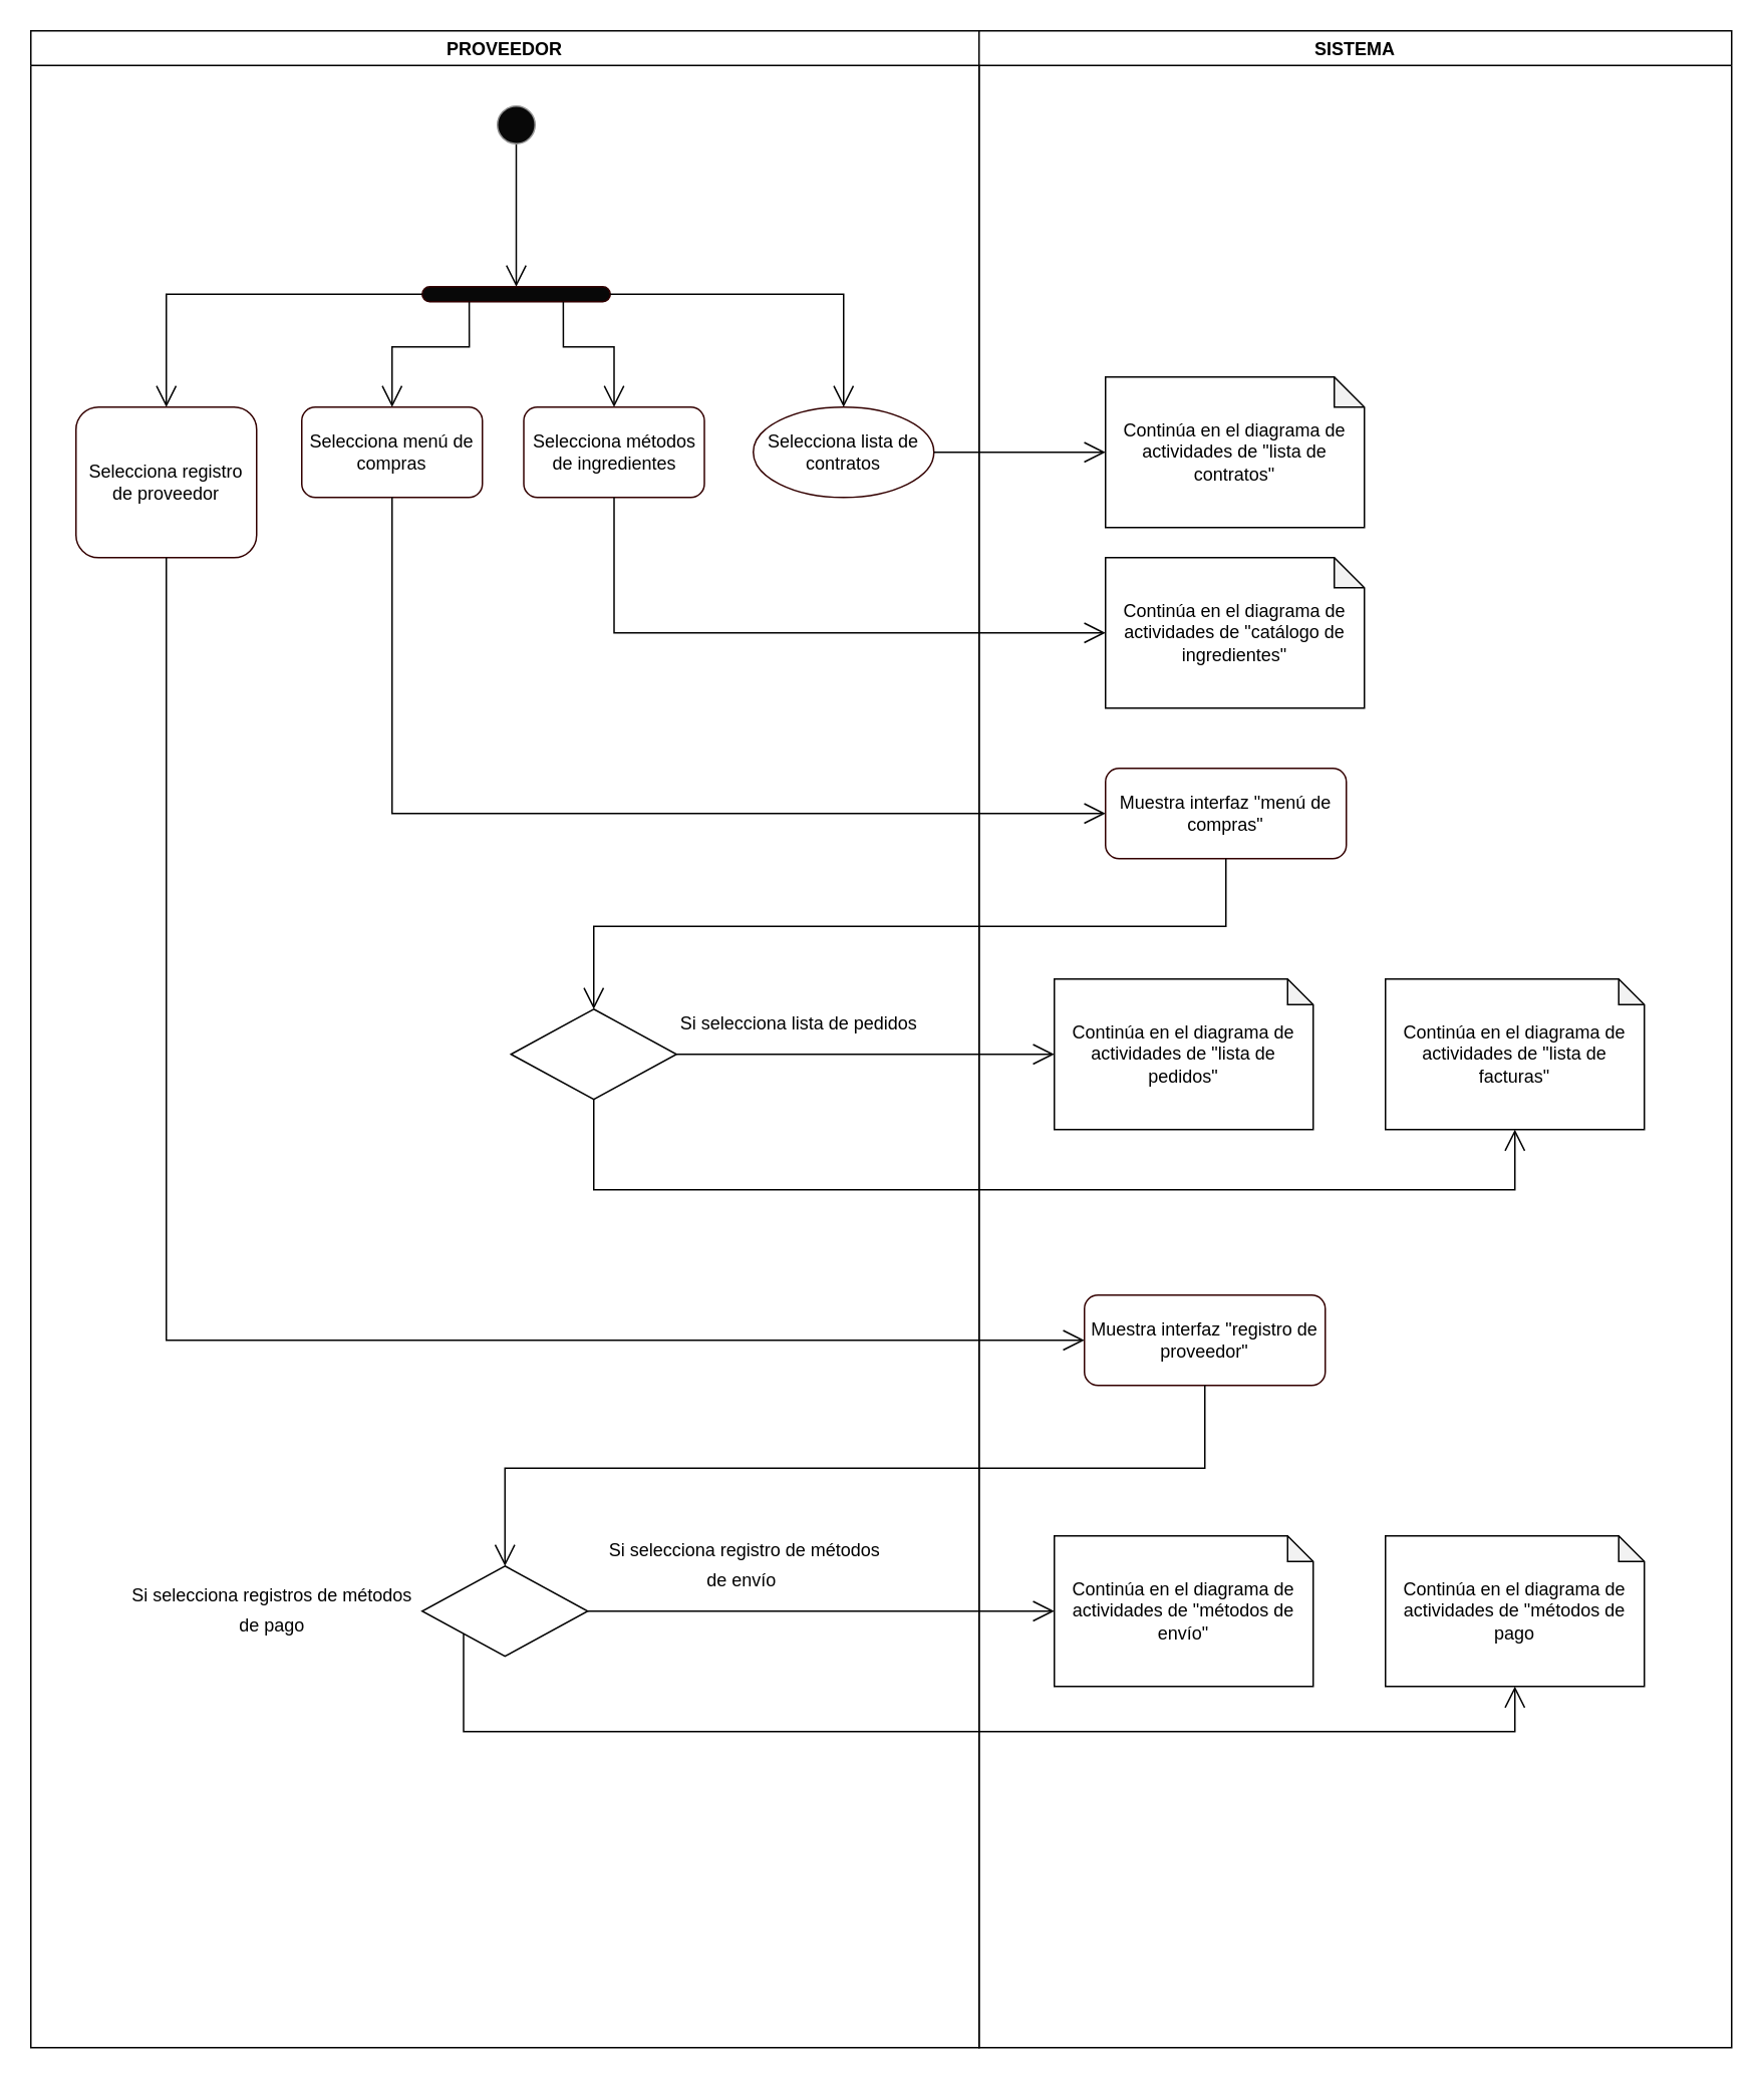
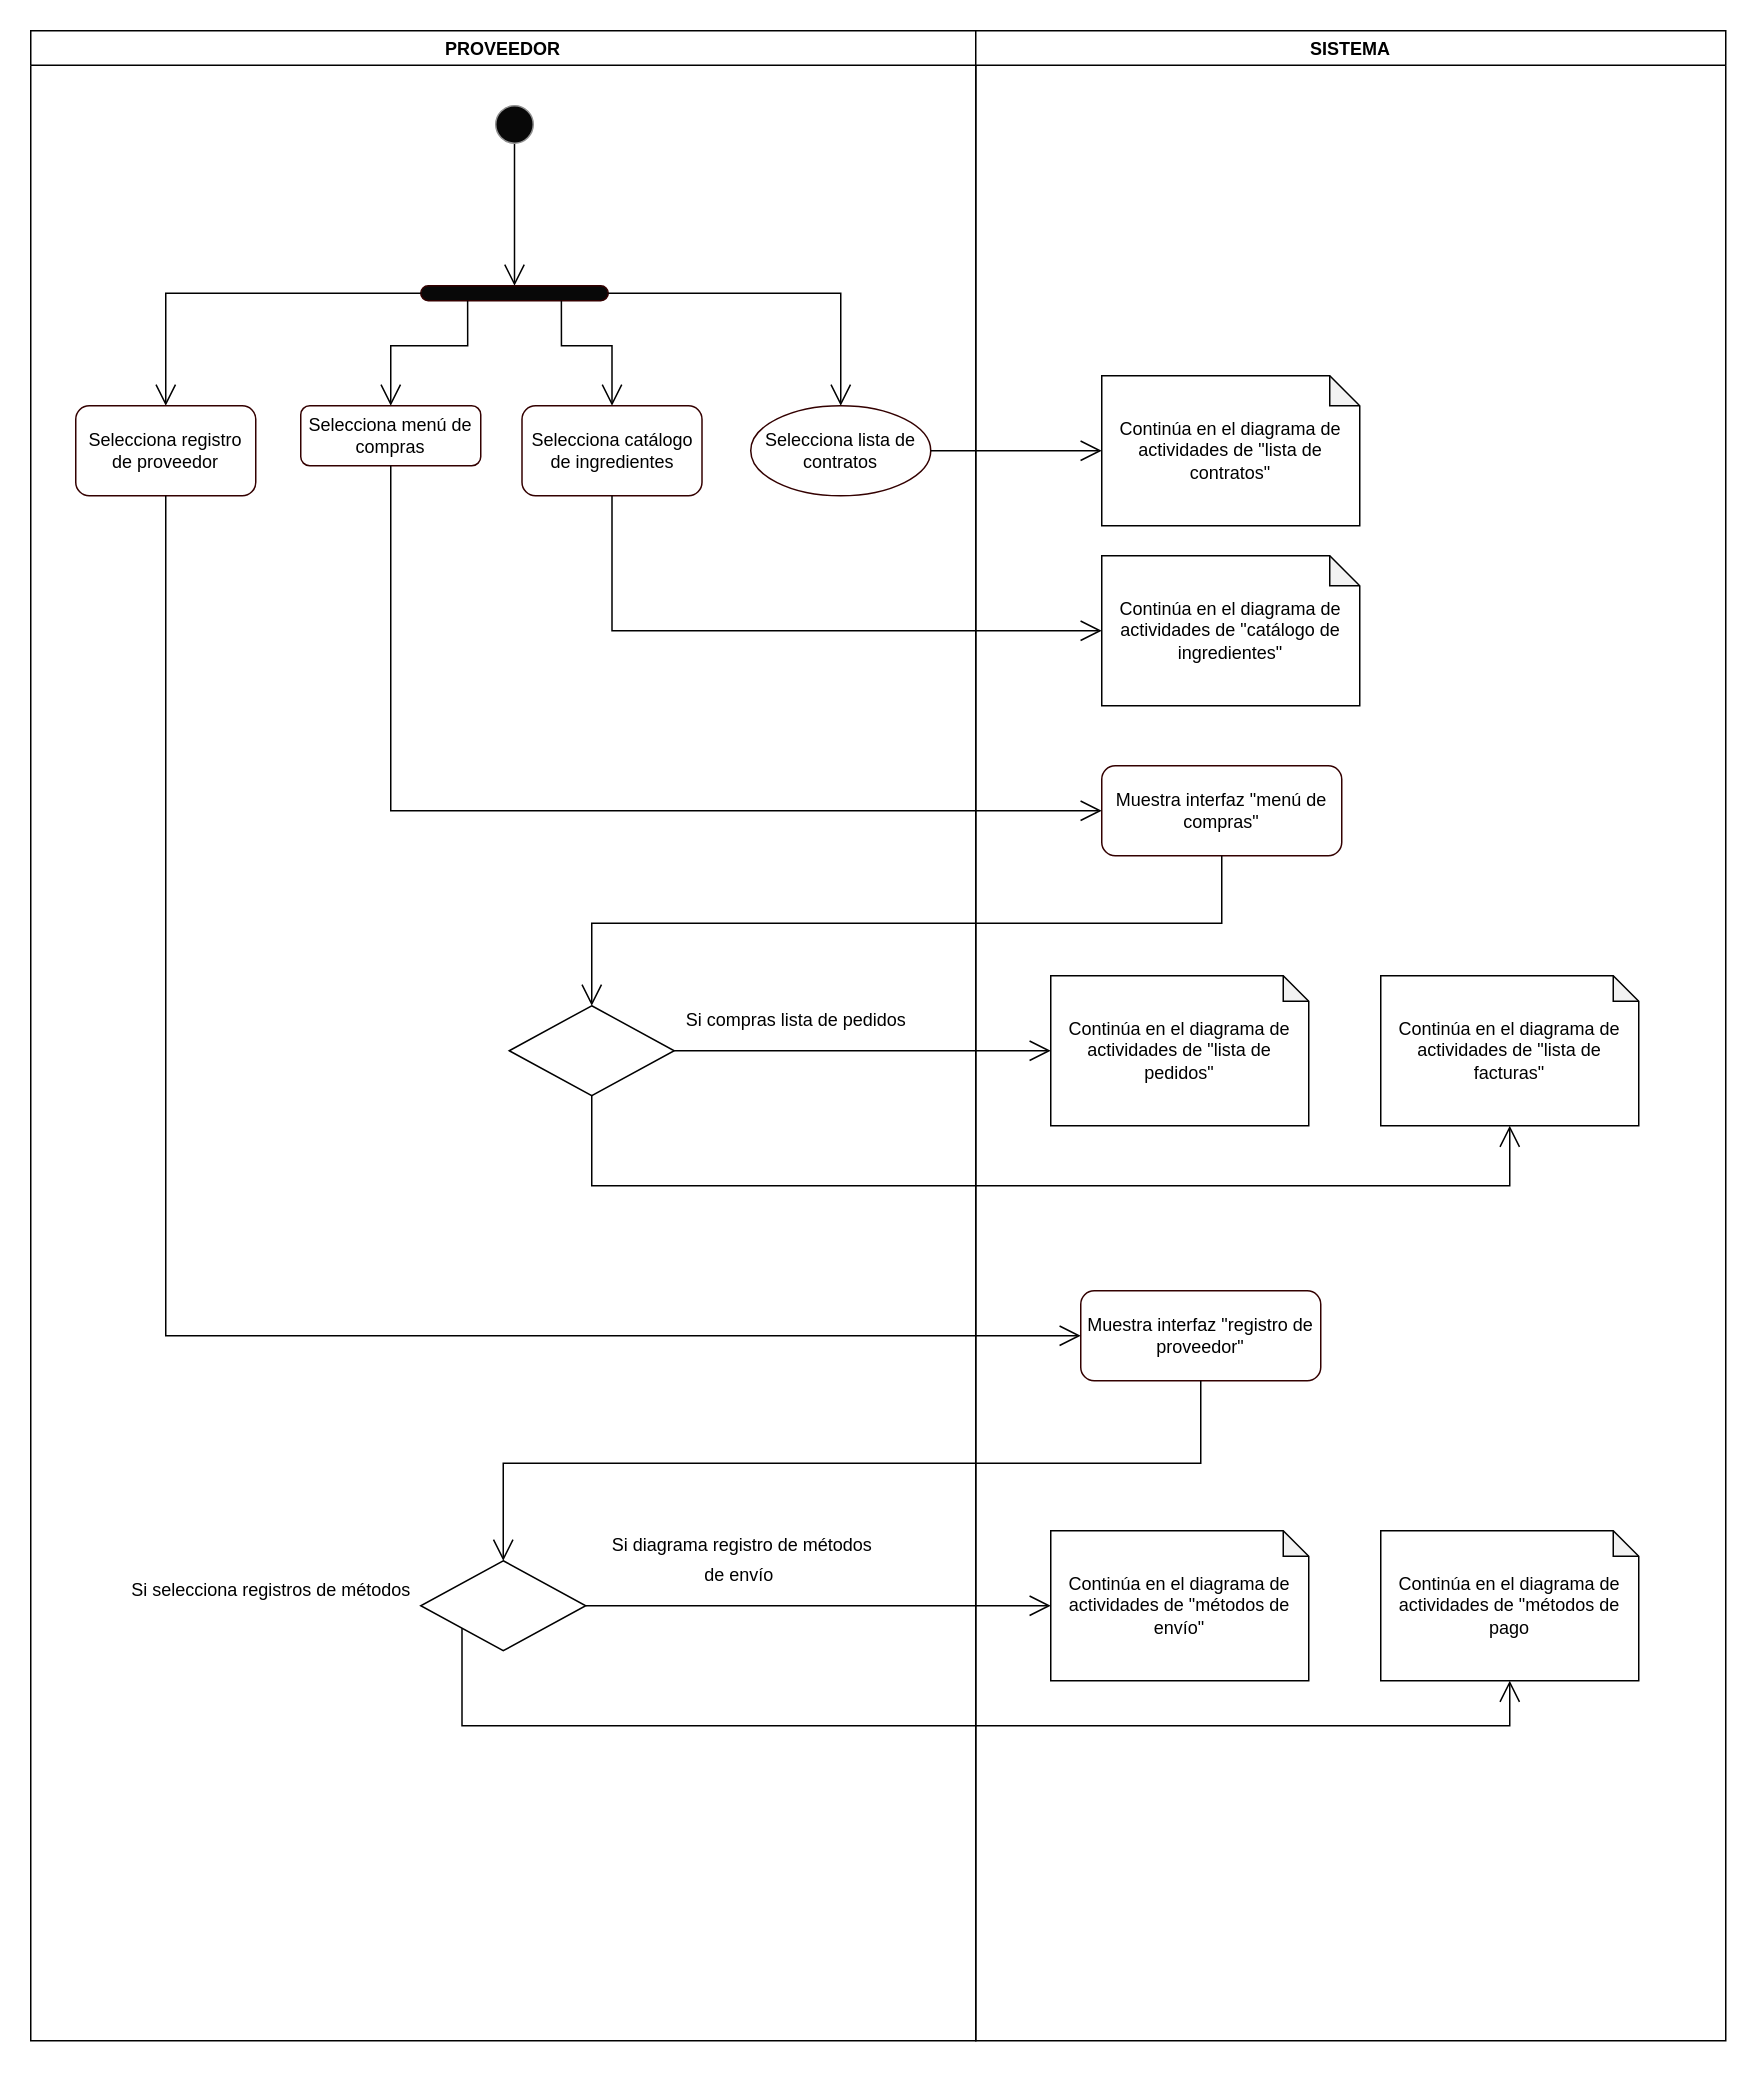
- <mxCell id="9" value="Selecciona menú de compras" style="rounded=1;whiteSpace=wrap;html=1;strokeColor=#330000;fillColor=#FFFFFF;gradientColor=none;" parent="2" vertex="1"><mxGeometry x="180" y="250" width="120" height="60" as="geometry" /></mxCell>
+ <mxCell id="9" value="Selecciona menú de compras" style="rounded=1;whiteSpace=wrap;html=1;strokeColor=#330000;fillColor=#FFFFFF;gradientColor=none;" parent="2" vertex="1"><mxGeometry x="180" y="250" width="120" height="40" as="geometry" /></mxCell>
- <mxCell id="11" value="Selecciona métodos de ingredientes" style="rounded=1;whiteSpace=wrap;html=1;strokeColor=#330000;fillColor=#FFFFFF;gradientColor=none;" parent="2" vertex="1"><mxGeometry x="327.5" y="250" width="120" height="60" as="geometry" /></mxCell>
+ <mxCell id="11" value="Selecciona catálogo de ingredientes" style="rounded=1;whiteSpace=wrap;html=1;strokeColor=#330000;fillColor=#FFFFFF;gradientColor=none;" parent="2" vertex="1"><mxGeometry x="327.5" y="250" width="120" height="60" as="geometry" /></mxCell>
- <mxCell id="7" value="Selecciona registro de proveedor" style="rounded=1;whiteSpace=wrap;html=1;strokeColor=#330000;fillColor=#FFFFFF;gradientColor=none;" parent="2" vertex="1"><mxGeometry x="30" y="250" width="120" height="100" as="geometry" /></mxCell>
+ <mxCell id="7" value="Selecciona registro de proveedor" style="rounded=1;whiteSpace=wrap;html=1;strokeColor=#330000;fillColor=#FFFFFF;gradientColor=none;" parent="2" vertex="1"><mxGeometry x="30" y="250" width="120" height="60" as="geometry" /></mxCell>
- <mxCell id="22" value="Si selecciona lista de pedidos" style="text;html=1;align=center;verticalAlign=middle;resizable=0;points=[];autosize=1;" vertex="1" parent="2"><mxGeometry x="425" y="650" width="170" height="20" as="geometry" /></mxCell>
+ <mxCell id="22" value="Si compras lista de pedidos" style="text;html=1;align=center;verticalAlign=middle;resizable=0;points=[];autosize=1;" vertex="1" parent="2"><mxGeometry x="425" y="650" width="170" height="20" as="geometry" /></mxCell>
- <mxCell id="19" value="Si selecciona registro de métodos" style="text;html=1;align=center;verticalAlign=middle;resizable=0;points=[];autosize=1;" vertex="1" parent="18"><mxGeometry width="200" height="20" as="geometry" /></mxCell>
+ <mxCell id="19" value="Si diagrama registro de métodos" style="text;html=1;align=center;verticalAlign=middle;resizable=0;points=[];autosize=1;" vertex="1" parent="18"><mxGeometry width="200" height="20" as="geometry" /></mxCell>
- <mxCell id="17" value="de pago" style="text;html=1;align=center;verticalAlign=middle;resizable=0;points=[];autosize=1;" vertex="1" parent="15"><mxGeometry x="70" y="20" width="60" height="20" as="geometry" /></mxCell>
